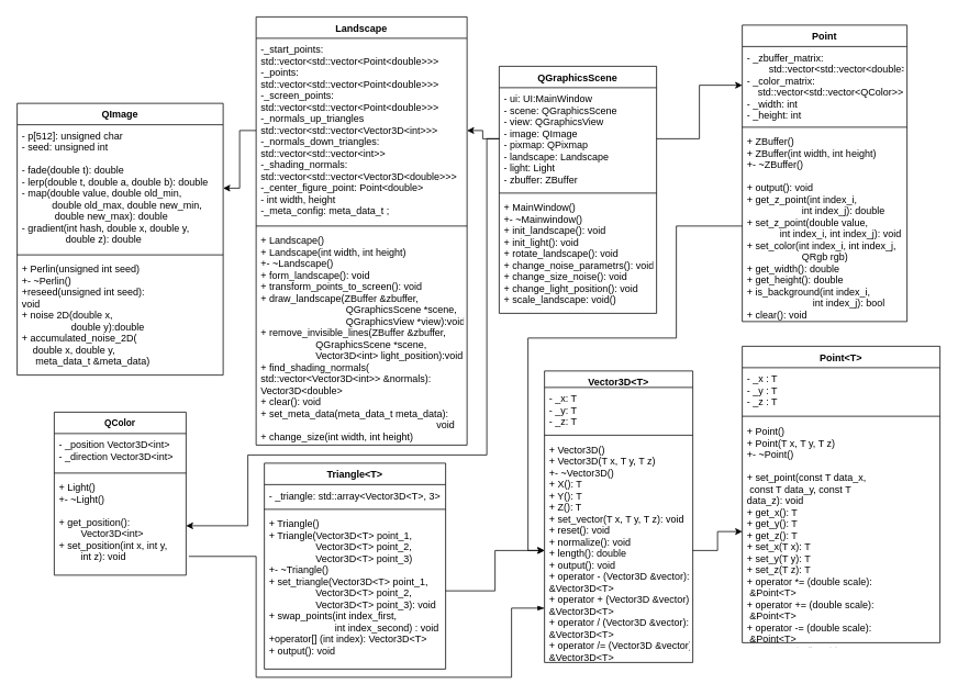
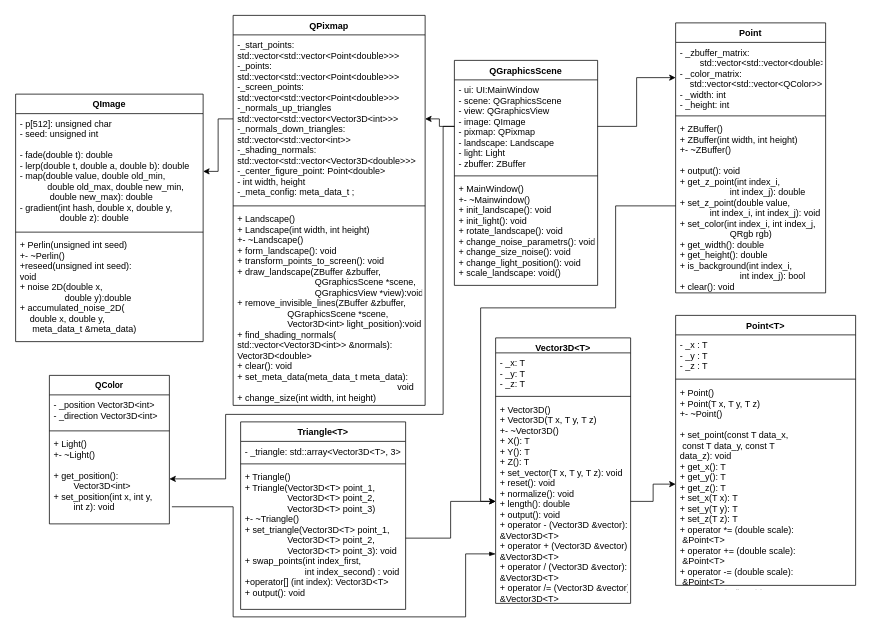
- <mxCell id="6" value="Landscape" style="swimlane;fontStyle=1;align=center;verticalAlign=top;childLayout=stackLayout;horizontal=1;startSize=26;horizontalStack=0;resizeParent=1;resizeParentMax=0;resizeLast=0;collapsible=1;marginBottom=0;" vertex="1" parent="1"><mxGeometry x="310" y="20" width="256" height="520" as="geometry" /></mxCell>
+ <mxCell id="6" value="QPixmap" style="swimlane;fontStyle=1;align=center;verticalAlign=top;childLayout=stackLayout;horizontal=1;startSize=26;horizontalStack=0;resizeParent=1;resizeParentMax=0;resizeLast=0;collapsible=1;marginBottom=0;" vertex="1" parent="1"><mxGeometry x="310" y="20" width="256" height="520" as="geometry" /></mxCell>
